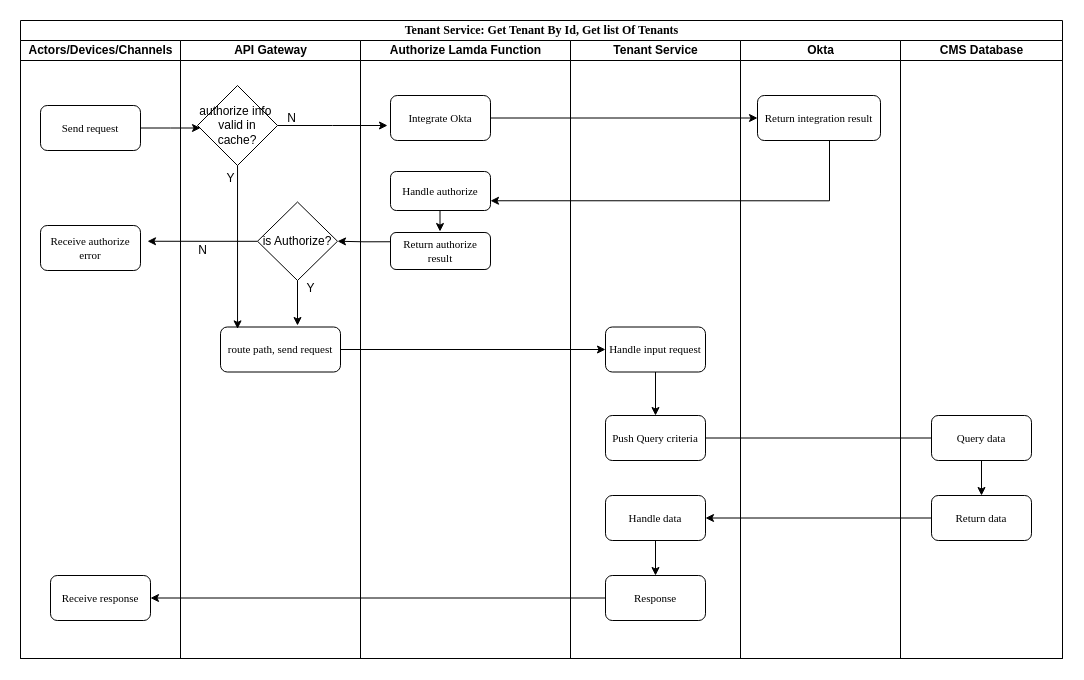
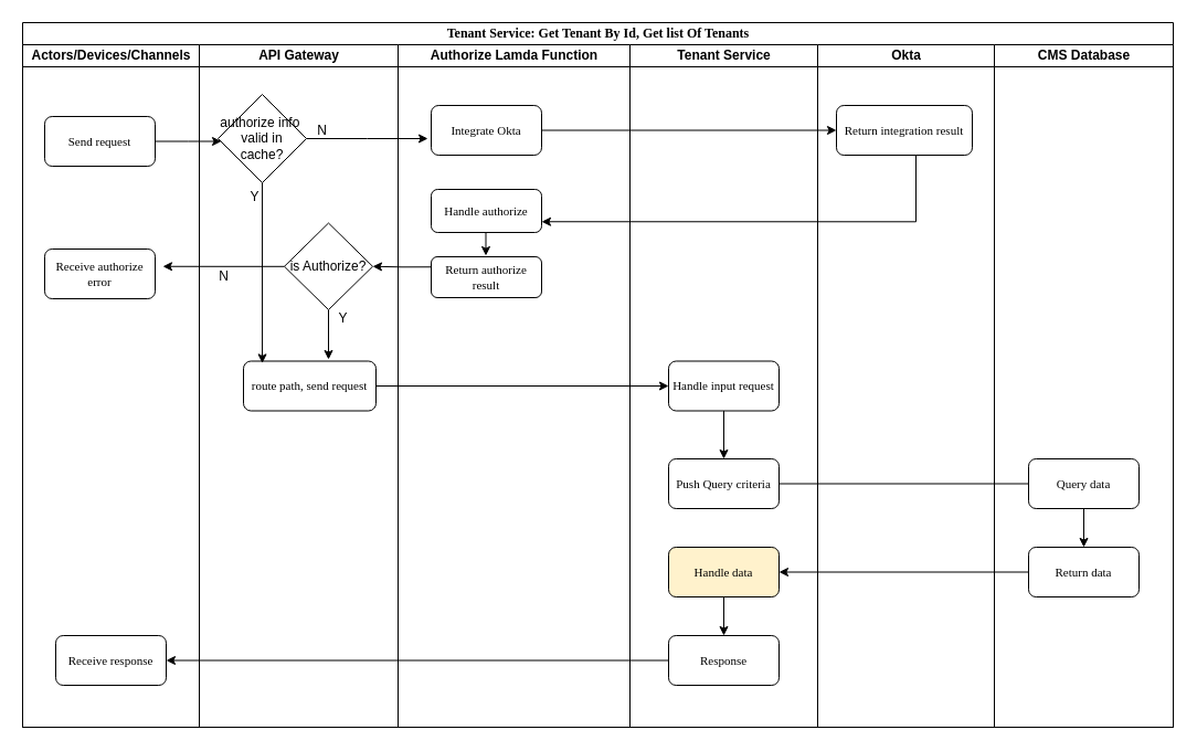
- <mxCell id="30" value="&lt;font style=&quot;font-size: 11px;&quot;&gt;Handle data&lt;/font&gt;" style="rounded=1;whiteSpace=wrap;html=1;shadow=0;labelBackgroundColor=none;strokeWidth=1;fontFamily=Verdana;fontSize=8;align=center;" vertex="1" parent="25"><mxGeometry x="35" y="455" width="100" height="45" as="geometry" /></mxCell>
+ <mxCell id="30" value="&lt;font style=&quot;font-size: 11px;&quot;&gt;Handle data&lt;/font&gt;" style="rounded=1;whiteSpace=wrap;html=1;shadow=0;labelBackgroundColor=none;strokeWidth=1;fontFamily=Verdana;fontSize=8;align=center;fillColor=#fff2cc;" vertex="1" parent="25"><mxGeometry x="35" y="455" width="100" height="45" as="geometry" /></mxCell>
